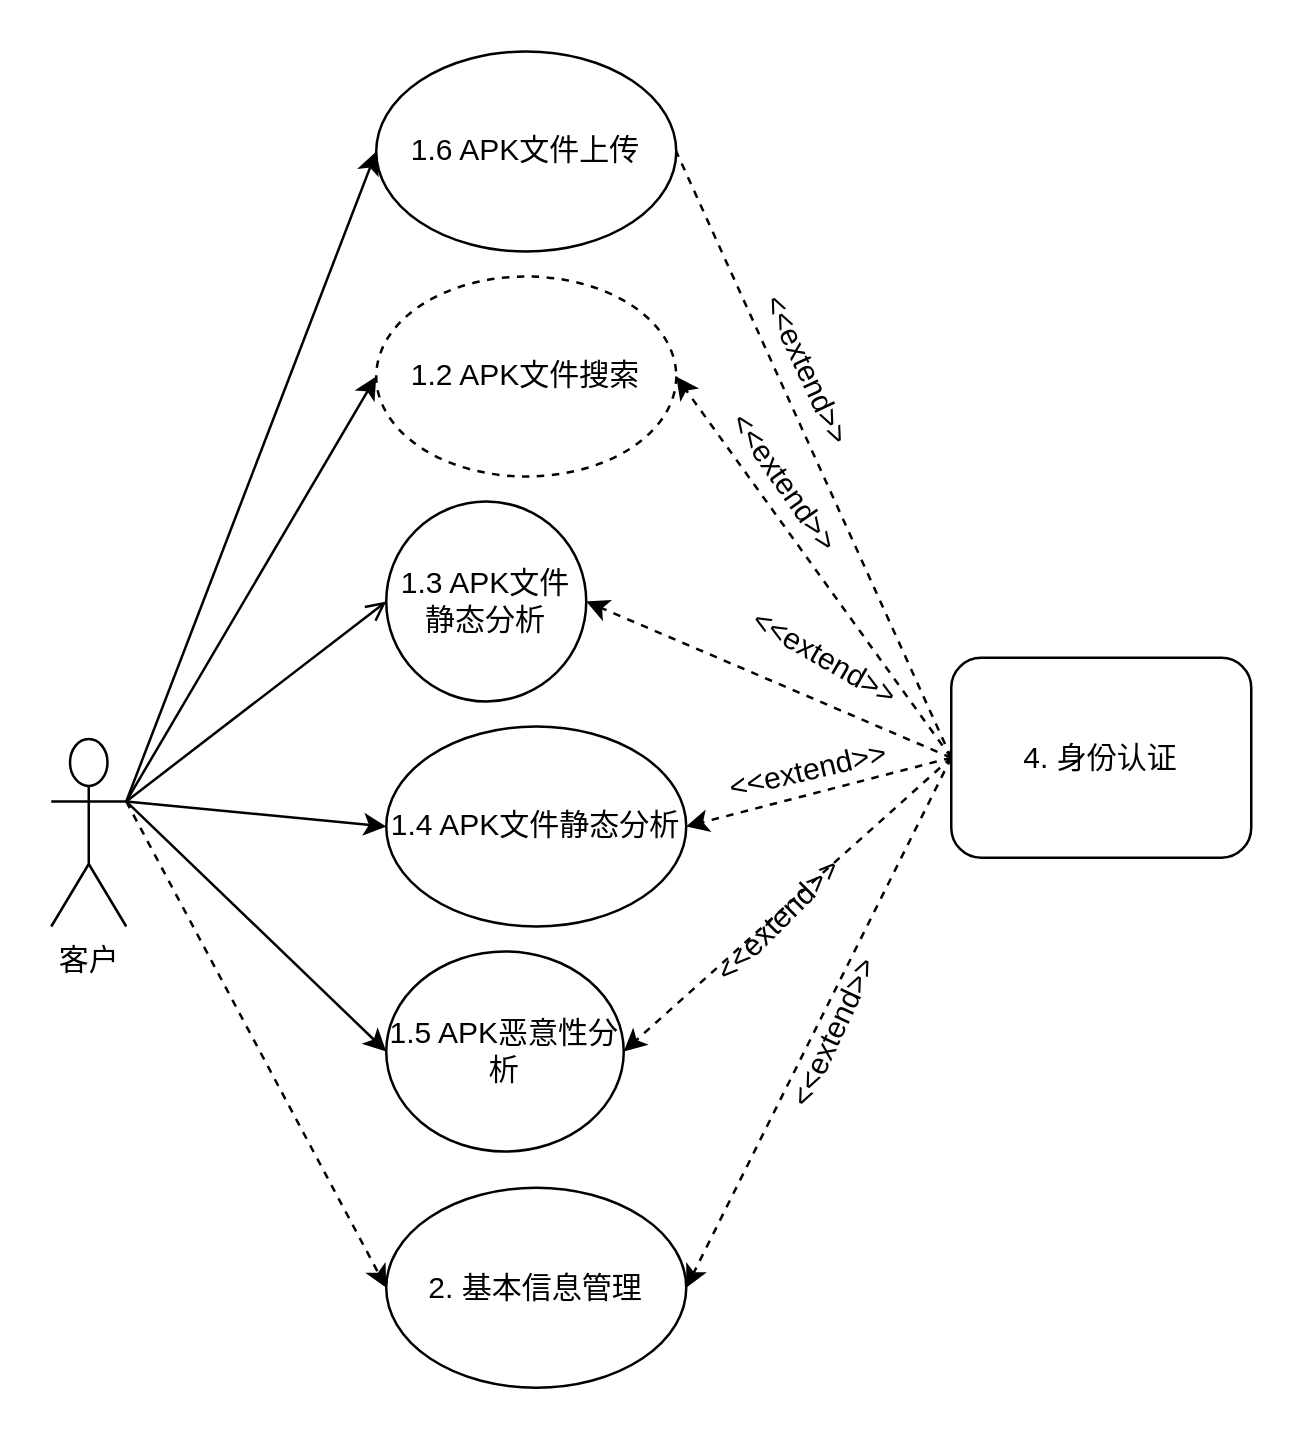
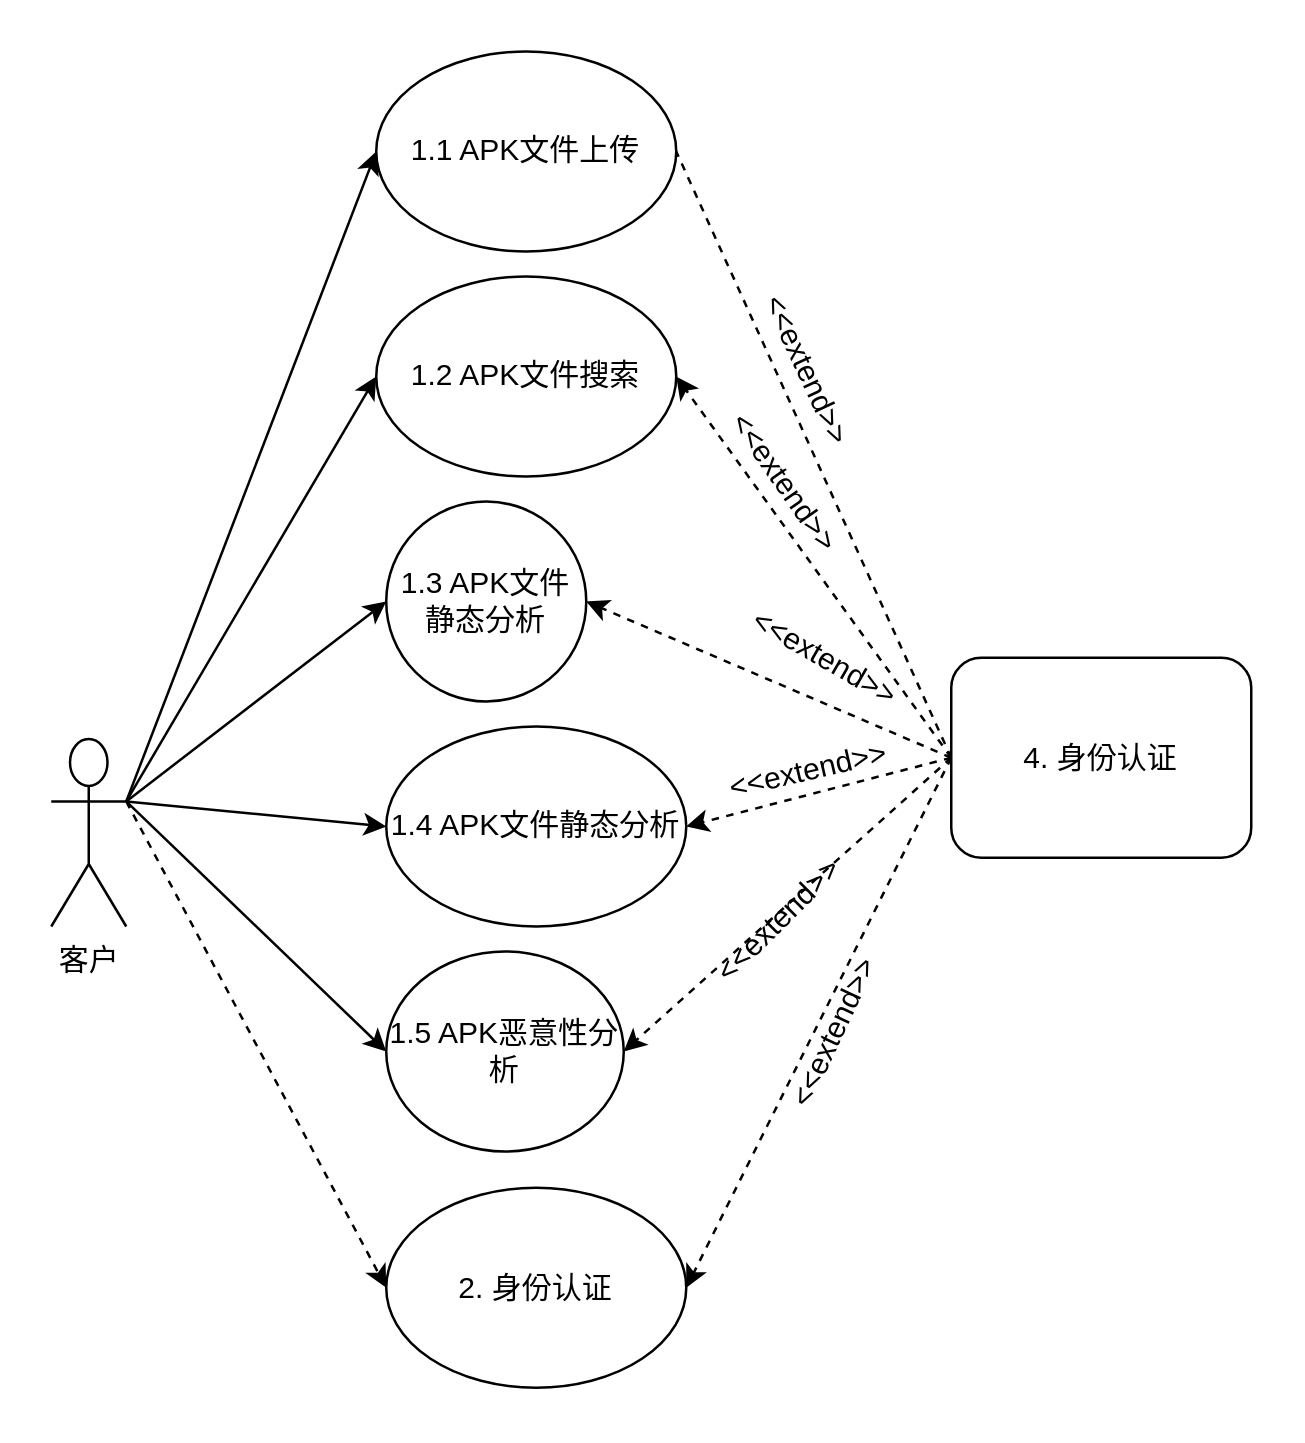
- <mxCell id="9" value="1.6 APK文件上传" style="ellipse;whiteSpace=wrap;html=1;" parent="1" vertex="1"><mxGeometry x="150" y="20" width="120" height="80" as="geometry" /></mxCell>
+ <mxCell id="9" value="1.1 APK文件上传" style="ellipse;whiteSpace=wrap;html=1;" parent="1" vertex="1"><mxGeometry x="150" y="20" width="120" height="80" as="geometry" /></mxCell>
- <mxCell id="10" value="1.2 APK文件搜索" style="ellipse;whiteSpace=wrap;html=1;dashed=1;" parent="1" vertex="1"><mxGeometry x="150" y="110" width="120" height="80" as="geometry" /></mxCell>
+ <mxCell id="10" value="1.2 APK文件搜索" style="ellipse;whiteSpace=wrap;html=1;" parent="1" vertex="1"><mxGeometry x="150" y="110" width="120" height="80" as="geometry" /></mxCell>
- <mxCell id="4" style="rounded=0;orthogonalLoop=1;jettySize=auto;html=1;exitX=1;exitY=0.333;exitDx=0;exitDy=0;exitPerimeter=0;entryX=0;entryY=0.5;entryDx=0;entryDy=0;endArrow=open;" parent="1" source="8" target="20" edge="1"><mxGeometry relative="1" as="geometry" /></mxCell>
+ <mxCell id="4" style="rounded=0;orthogonalLoop=1;jettySize=auto;html=1;exitX=1;exitY=0.333;exitDx=0;exitDy=0;exitPerimeter=0;entryX=0;entryY=0.5;entryDx=0;entryDy=0;" parent="1" source="8" target="20" edge="1"><mxGeometry relative="1" as="geometry" /></mxCell>
- <mxCell id="26" value="2. 基本信息管理" style="ellipse;whiteSpace=wrap;html=1;" vertex="1" parent="1"><mxGeometry x="154" y="474.5" width="120" height="80" as="geometry" /></mxCell>
+ <mxCell id="26" value="2. 身份认证" style="ellipse;whiteSpace=wrap;html=1;" vertex="1" parent="1"><mxGeometry x="154" y="474.5" width="120" height="80" as="geometry" /></mxCell>
